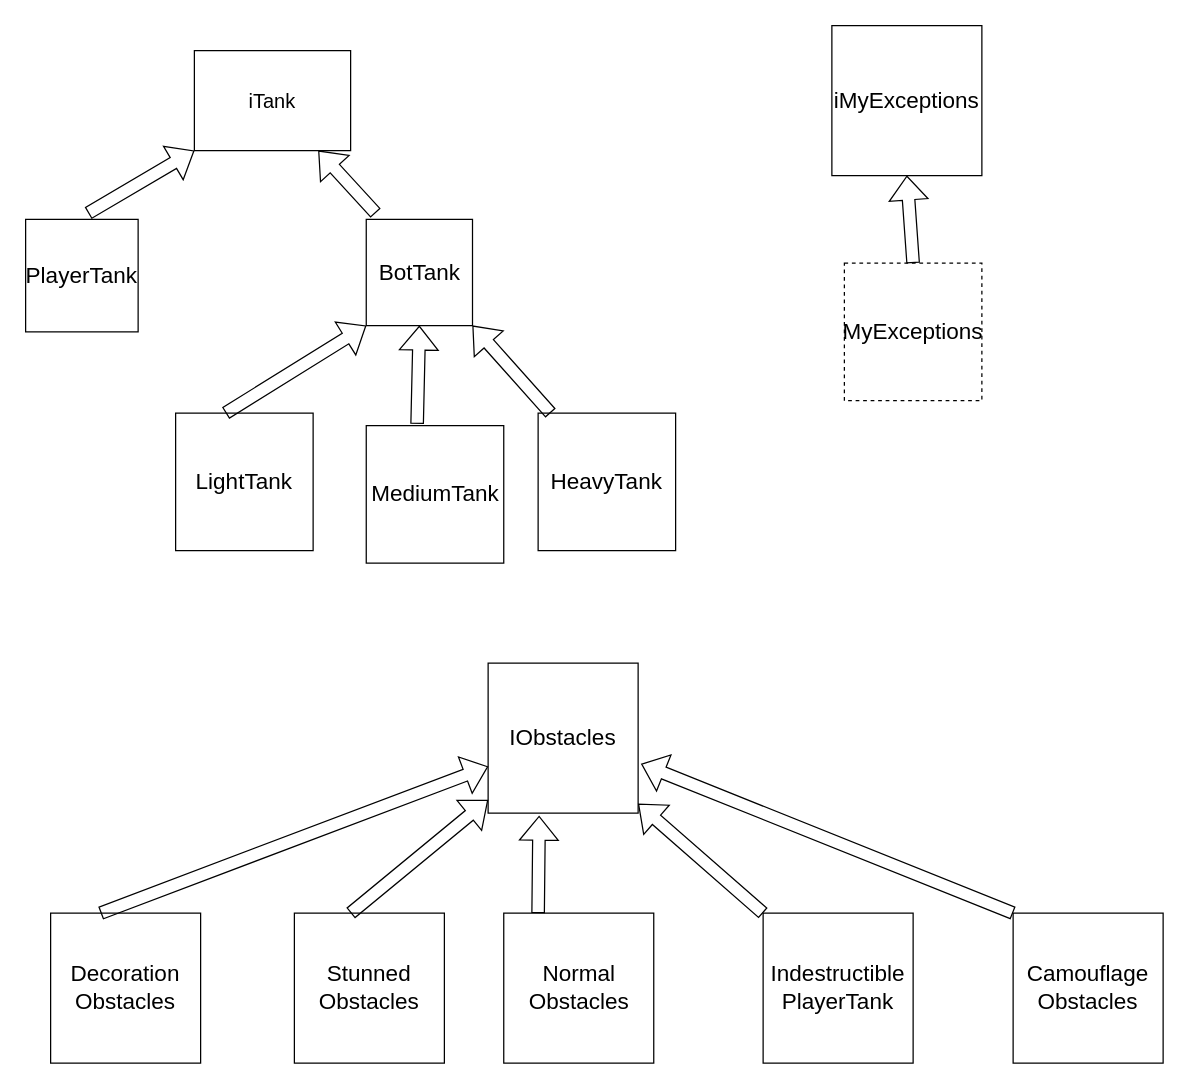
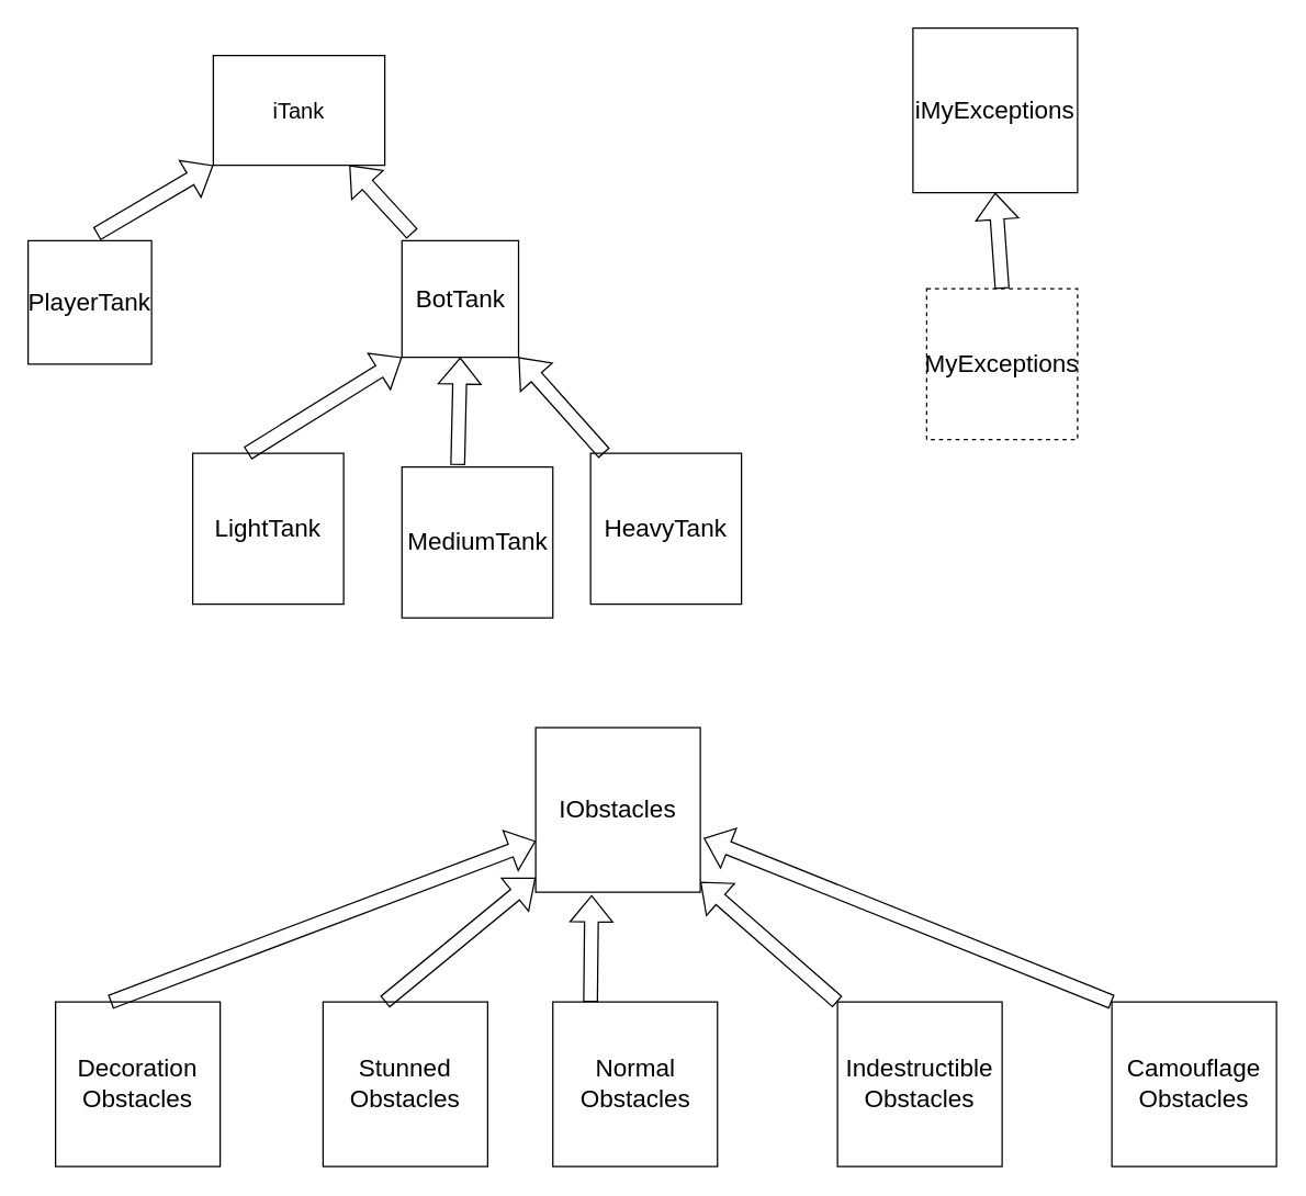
- <mxCell id="17" value="Indestructible&lt;br&gt;PlayerTank" style="whiteSpace=wrap;html=1;aspect=fixed;fontSize=18;" vertex="1" parent="1"><mxGeometry x="610" y="730" width="120" height="120" as="geometry" /></mxCell>
+ <mxCell id="17" value="Indestructible&lt;br&gt;Obstacles" style="whiteSpace=wrap;html=1;aspect=fixed;fontSize=18;" vertex="1" parent="1"><mxGeometry x="610" y="730" width="120" height="120" as="geometry" /></mxCell>
